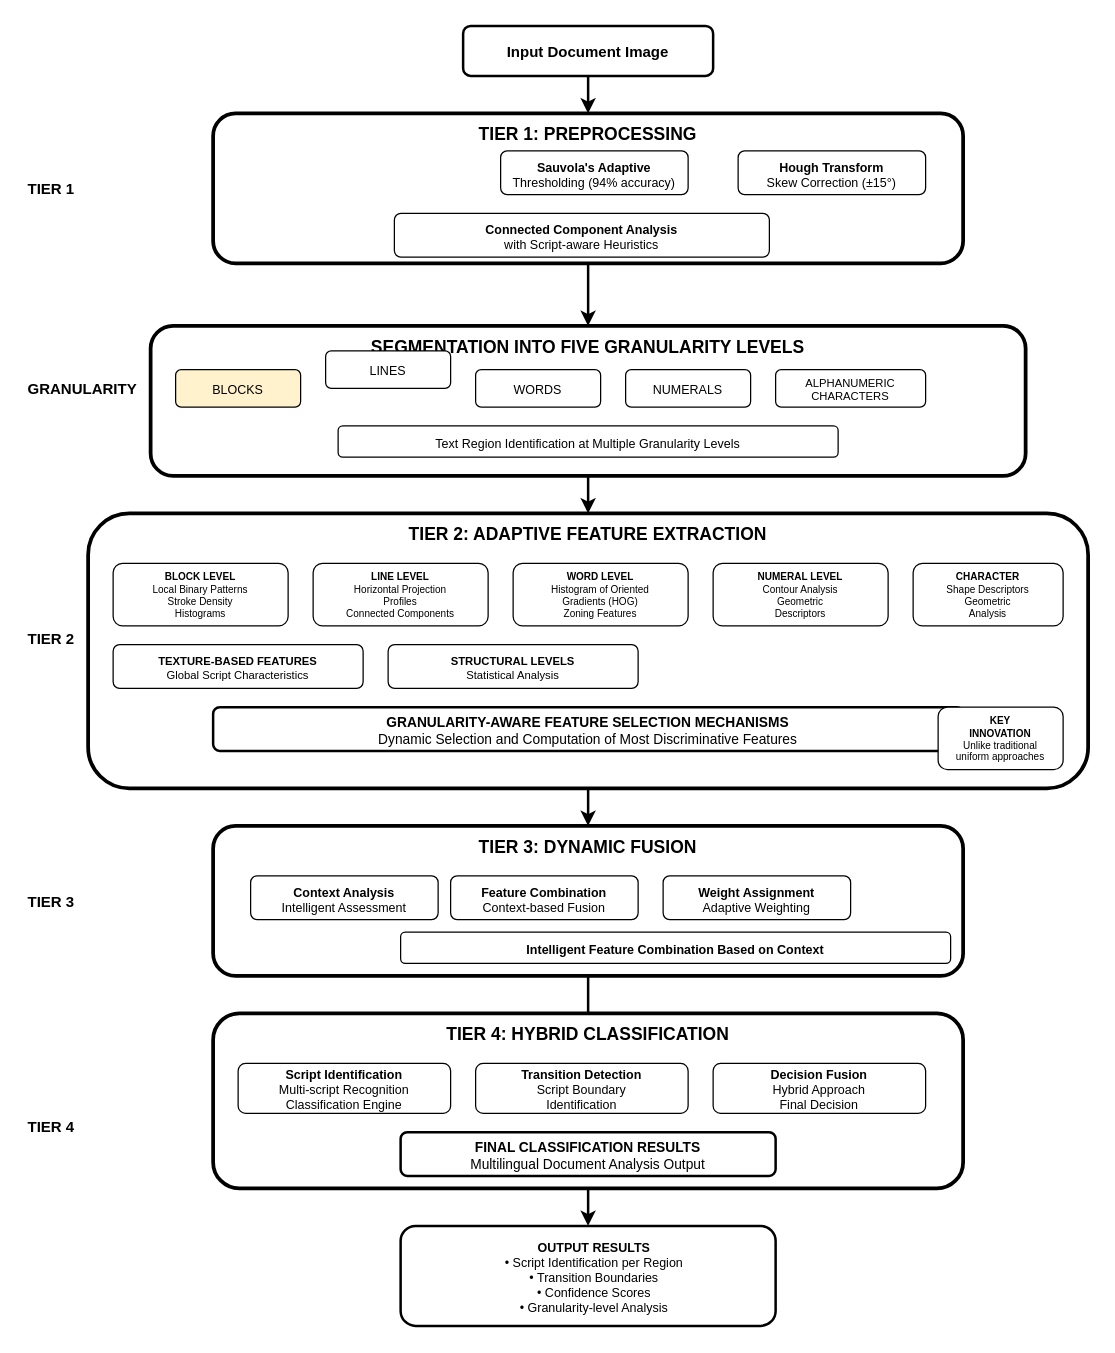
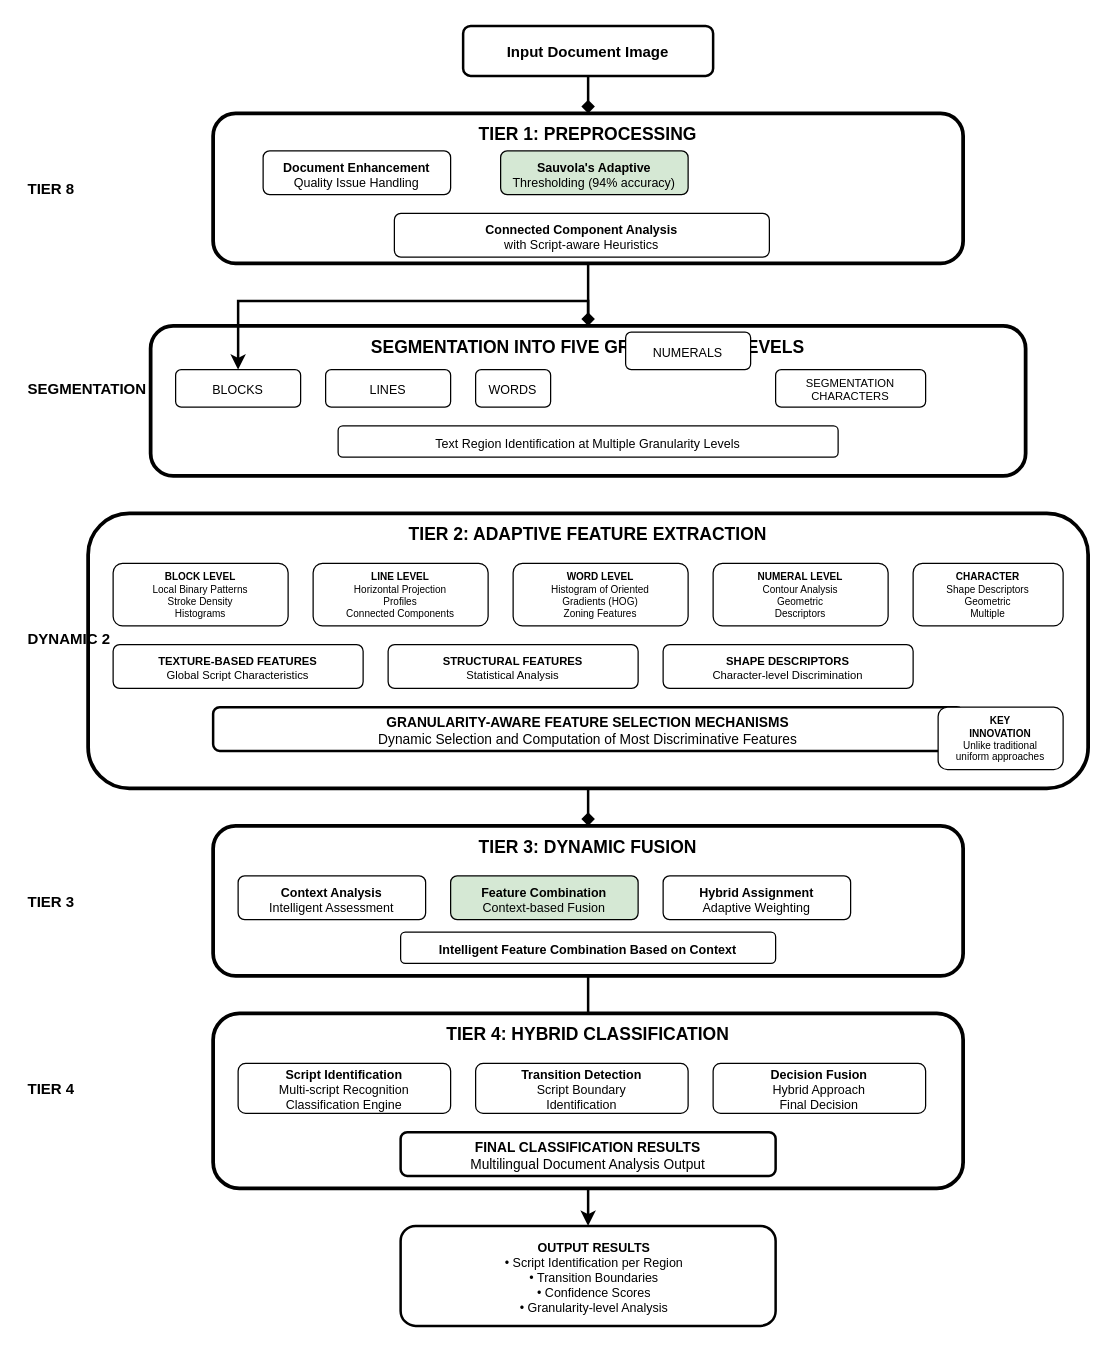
- <mxCell id="3" style="edgeStyle=orthogonalEdgeStyle;rounded=0;orthogonalLoop=1;jettySize=auto;html=1;strokeWidth=2;spacingTop=2;" parent="1" source="2" target="4" edge="1"><mxGeometry relative="1" as="geometry" /></mxCell>
+ <mxCell id="3" style="edgeStyle=orthogonalEdgeStyle;rounded=0;orthogonalLoop=1;jettySize=auto;html=1;strokeWidth=2;spacingTop=2;endArrow=diamond;" parent="1" source="2" target="4" edge="1"><mxGeometry relative="1" as="geometry" /></mxCell>
+ <mxCell id="5" value="&lt;b&gt;Document Enhancement&lt;/b&gt;&lt;br&gt;Quality Issue Handling" style="rounded=1;whiteSpace=wrap;html=1;fontSize=10;spacingTop=2;" parent="1" vertex="1"><mxGeometry x="210" y="120" width="150" height="35" as="geometry" /></mxCell>
- <mxCell id="6" value="&lt;b&gt;Sauvola's Adaptive&lt;/b&gt;&lt;br&gt;Thresholding (94% accuracy)" style="rounded=1;whiteSpace=wrap;html=1;fontSize=10;spacingTop=2;" parent="1" vertex="1"><mxGeometry x="400" y="120" width="150" height="35" as="geometry" /></mxCell>
+ <mxCell id="6" value="&lt;b&gt;Sauvola's Adaptive&lt;/b&gt;&lt;br&gt;Thresholding (94% accuracy)" style="rounded=1;whiteSpace=wrap;html=1;fontSize=10;spacingTop=2;fillColor=#d5e8d4;" parent="1" vertex="1"><mxGeometry x="400" y="120" width="150" height="35" as="geometry" /></mxCell>
- <mxCell id="7" value="&lt;b&gt;Hough Transform&lt;/b&gt;&lt;br&gt;Skew Correction (±15°)" style="rounded=1;whiteSpace=wrap;html=1;fontSize=10;spacingTop=2;" parent="1" vertex="1"><mxGeometry x="590" y="120" width="150" height="35" as="geometry" /></mxCell>
- <mxCell id="43" value="TIER 1" style="text;html=1;strokeColor=none;fillColor=none;align=left;verticalAlign=middle;whiteSpace=wrap;rounded=0;fontSize=12;fontStyle=1;spacingTop=2;" parent="1" vertex="1"><mxGeometry x="20" y="140" width="80" height="20" as="geometry" /></mxCell>
+ <mxCell id="43" value="TIER 8" style="text;html=1;strokeColor=none;fillColor=none;align=left;verticalAlign=middle;whiteSpace=wrap;rounded=0;fontSize=12;fontStyle=1;spacingTop=2;" parent="1" vertex="1"><mxGeometry x="20" y="140" width="80" height="20" as="geometry" /></mxCell>
- <mxCell id="9" style="edgeStyle=orthogonalEdgeStyle;rounded=0;orthogonalLoop=1;jettySize=auto;html=1;strokeWidth=2;spacingTop=2;" parent="1" source="4" target="10" edge="1"><mxGeometry relative="1" as="geometry" /></mxCell>
+ <mxCell id="9" style="edgeStyle=orthogonalEdgeStyle;rounded=0;orthogonalLoop=1;jettySize=auto;html=1;strokeWidth=2;spacingTop=2;endArrow=diamond;" parent="1" source="4" target="10" edge="1"><mxGeometry relative="1" as="geometry" /></mxCell>
- <mxCell id="12" value="LINES" style="rounded=1;whiteSpace=wrap;html=1;fontSize=10;spacingTop=2;" parent="1" vertex="1"><mxGeometry x="260" y="280" width="100" height="30" as="geometry" /></mxCell>
+ <mxCell id="12" value="LINES" style="rounded=1;whiteSpace=wrap;html=1;fontSize=10;spacingTop=2;" parent="1" vertex="1"><mxGeometry x="260" y="295" width="100" height="30" as="geometry" /></mxCell>
- <mxCell id="11" value="BLOCKS" style="rounded=1;whiteSpace=wrap;html=1;fontSize=10;spacingTop=2;fillColor=#fff2cc;" parent="1" vertex="1"><mxGeometry x="140" y="295" width="100" height="30" as="geometry" /></mxCell>
+ <mxCell id="11" value="BLOCKS" style="rounded=1;whiteSpace=wrap;html=1;fontSize=10;spacingTop=2;" parent="1" vertex="1"><mxGeometry x="140" y="295" width="100" height="30" as="geometry" /></mxCell>
- <mxCell id="13" value="WORDS" style="rounded=1;whiteSpace=wrap;html=1;fontSize=10;spacingTop=2;" parent="1" vertex="1"><mxGeometry x="380" y="295" width="100" height="30" as="geometry" /></mxCell>
+ <mxCell id="13" value="WORDS" style="rounded=1;whiteSpace=wrap;html=1;fontSize=10;spacingTop=2;" parent="1" vertex="1"><mxGeometry x="380" y="295" width="60" height="30" as="geometry" /></mxCell>
- <mxCell id="14" value="NUMERALS" style="rounded=1;whiteSpace=wrap;html=1;fontSize=10;spacingTop=2;" parent="1" vertex="1"><mxGeometry x="500" y="295" width="100" height="30" as="geometry" /></mxCell>
+ <mxCell id="14" value="NUMERALS" style="rounded=1;whiteSpace=wrap;html=1;fontSize=10;spacingTop=2;" parent="1" vertex="1"><mxGeometry x="500" y="265" width="100" height="30" as="geometry" /></mxCell>
- <mxCell id="44" value="GRANULARITY" style="text;html=1;strokeColor=none;fillColor=none;align=left;verticalAlign=middle;whiteSpace=wrap;rounded=0;fontSize=12;fontStyle=1;spacingTop=2;" parent="1" vertex="1"><mxGeometry x="20" y="300" width="120" height="20" as="geometry" /></mxCell>
+ <mxCell id="44" value="SEGMENTATION" style="text;html=1;strokeColor=none;fillColor=none;align=left;verticalAlign=middle;whiteSpace=wrap;rounded=0;fontSize=12;fontStyle=1;spacingTop=2;" parent="1" vertex="1"><mxGeometry x="20" y="300" width="120" height="20" as="geometry" /></mxCell>
- <mxCell id="15" value="ALPHANUMERIC&lt;br&gt;CHARACTERS" style="rounded=1;whiteSpace=wrap;html=1;fontSize=9;spacingTop=2;" parent="1" vertex="1"><mxGeometry x="620" y="295" width="120" height="30" as="geometry" /></mxCell>
+ <mxCell id="15" value="SEGMENTATION&lt;br&gt;CHARACTERS" style="rounded=1;whiteSpace=wrap;html=1;fontSize=9;spacingTop=2;" parent="1" vertex="1"><mxGeometry x="620" y="295" width="120" height="30" as="geometry" /></mxCell>
- <mxCell id="17" style="edgeStyle=orthogonalEdgeStyle;rounded=0;orthogonalLoop=1;jettySize=auto;html=1;strokeWidth=2;spacingTop=2;" parent="1" source="10" target="18" edge="1"><mxGeometry relative="1" as="geometry" /></mxCell>
+ <mxCell id="17" style="edgeStyle=orthogonalEdgeStyle;rounded=0;orthogonalLoop=1;jettySize=auto;html=1;strokeWidth=2;spacingTop=2;" parent="1" source="10" target="11" edge="1"><mxGeometry relative="1" as="geometry" /></mxCell>
- <mxCell id="23" value="&lt;b&gt;CHARACTER&lt;/b&gt;&lt;br&gt;Shape Descriptors&lt;br&gt;Geometric&lt;br&gt;Analysis" style="rounded=1;whiteSpace=wrap;html=1;fontSize=8;spacingTop=2;" parent="1" vertex="1"><mxGeometry x="730" y="450" width="120" height="50" as="geometry" /></mxCell>
+ <mxCell id="23" value="&lt;b&gt;CHARACTER&lt;/b&gt;&lt;br&gt;Shape Descriptors&lt;br&gt;Geometric&lt;br&gt;Multiple" style="rounded=1;whiteSpace=wrap;html=1;fontSize=8;spacingTop=2;" parent="1" vertex="1"><mxGeometry x="730" y="450" width="120" height="50" as="geometry" /></mxCell>
- <mxCell id="45" value="TIER 2" style="text;html=1;strokeColor=none;fillColor=none;align=left;verticalAlign=middle;whiteSpace=wrap;rounded=0;fontSize=12;fontStyle=1;spacingTop=2;" parent="1" vertex="1"><mxGeometry x="20" y="500" width="80" height="20" as="geometry" /></mxCell>
+ <mxCell id="45" value="DYNAMIC 2" style="text;html=1;strokeColor=none;fillColor=none;align=left;verticalAlign=middle;whiteSpace=wrap;rounded=0;fontSize=12;fontStyle=1;spacingTop=2;" parent="1" vertex="1"><mxGeometry x="20" y="500" width="80" height="20" as="geometry" /></mxCell>
+ <mxCell id="26" value="&lt;b&gt;SHAPE DESCRIPTORS&lt;/b&gt;&lt;br&gt;Character-level Discrimination" style="rounded=1;whiteSpace=wrap;html=1;fontSize=9;spacingTop=2;" parent="1" vertex="1"><mxGeometry x="530" y="515" width="200" height="35" as="geometry" /></mxCell>
- <mxCell id="25" value="&lt;b&gt;STRUCTURAL LEVELS&lt;/b&gt;&lt;br&gt;Statistical Analysis" style="rounded=1;whiteSpace=wrap;html=1;fontSize=9;spacingTop=2;" parent="1" vertex="1"><mxGeometry x="310" y="515" width="200" height="35" as="geometry" /></mxCell>
+ <mxCell id="25" value="&lt;b&gt;STRUCTURAL FEATURES&lt;/b&gt;&lt;br&gt;Statistical Analysis" style="rounded=1;whiteSpace=wrap;html=1;fontSize=9;spacingTop=2;" parent="1" vertex="1"><mxGeometry x="310" y="515" width="200" height="35" as="geometry" /></mxCell>
- <mxCell id="29" style="edgeStyle=orthogonalEdgeStyle;rounded=0;orthogonalLoop=1;jettySize=auto;html=1;strokeWidth=2;spacingTop=2;" parent="1" source="18" target="30" edge="1"><mxGeometry relative="1" as="geometry" /></mxCell>
+ <mxCell id="29" style="edgeStyle=orthogonalEdgeStyle;rounded=0;orthogonalLoop=1;jettySize=auto;html=1;strokeWidth=2;spacingTop=2;endArrow=diamond;" parent="1" source="18" target="30" edge="1"><mxGeometry relative="1" as="geometry" /></mxCell>
- <mxCell id="31" value="&lt;b&gt;Context Analysis&lt;/b&gt;&lt;br&gt;Intelligent Assessment" style="rounded=1;whiteSpace=wrap;html=1;fontSize=10;spacingTop=2;" parent="1" vertex="1"><mxGeometry x="200" y="700" width="150" height="35" as="geometry" /></mxCell>
+ <mxCell id="31" value="&lt;b&gt;Context Analysis&lt;/b&gt;&lt;br&gt;Intelligent Assessment" style="rounded=1;whiteSpace=wrap;html=1;fontSize=10;spacingTop=2;" parent="1" vertex="1"><mxGeometry x="190" y="700" width="150" height="35" as="geometry" /></mxCell>
- <mxCell id="32" value="&lt;b&gt;Feature Combination&lt;/b&gt;&lt;br&gt;Context-based Fusion" style="rounded=1;whiteSpace=wrap;html=1;fontSize=10;spacingTop=2;" parent="1" vertex="1"><mxGeometry x="360" y="700" width="150" height="35" as="geometry" /></mxCell>
+ <mxCell id="32" value="&lt;b&gt;Feature Combination&lt;/b&gt;&lt;br&gt;Context-based Fusion" style="rounded=1;whiteSpace=wrap;html=1;fontSize=10;spacingTop=2;fillColor=#d5e8d4;" parent="1" vertex="1"><mxGeometry x="360" y="700" width="150" height="35" as="geometry" /></mxCell>
- <mxCell id="33" value="&lt;b&gt;Weight Assignment&lt;/b&gt;&lt;br&gt;Adaptive Weighting" style="rounded=1;whiteSpace=wrap;html=1;fontSize=10;spacingTop=2;" parent="1" vertex="1"><mxGeometry x="530" y="700" width="150" height="35" as="geometry" /></mxCell>
+ <mxCell id="33" value="&lt;b&gt;Hybrid Assignment&lt;/b&gt;&lt;br&gt;Adaptive Weighting" style="rounded=1;whiteSpace=wrap;html=1;fontSize=10;spacingTop=2;" parent="1" vertex="1"><mxGeometry x="530" y="700" width="150" height="35" as="geometry" /></mxCell>
- <mxCell id="34" value="&lt;b&gt;Intelligent Feature Combination Based on Context&lt;/b&gt;" style="rounded=1;whiteSpace=wrap;html=1;fontSize=10;spacingTop=2;" parent="1" vertex="1"><mxGeometry x="320" y="745" width="440" height="25" as="geometry" /></mxCell>
+ <mxCell id="34" value="&lt;b&gt;Intelligent Feature Combination Based on Context&lt;/b&gt;" style="rounded=1;whiteSpace=wrap;html=1;fontSize=10;spacingTop=2;" parent="1" vertex="1"><mxGeometry x="320" y="745" width="300" height="25" as="geometry" /></mxCell>
- <mxCell id="47" value="TIER 4" style="text;html=1;strokeColor=none;fillColor=none;align=left;verticalAlign=middle;whiteSpace=wrap;rounded=0;fontSize=12;fontStyle=1;spacingTop=2;" parent="1" vertex="1"><mxGeometry x="20" y="890" width="80" height="20" as="geometry" /></mxCell>
+ <mxCell id="47" value="TIER 4" style="text;html=1;strokeColor=none;fillColor=none;align=left;verticalAlign=middle;whiteSpace=wrap;rounded=0;fontSize=12;fontStyle=1;spacingTop=2;" parent="1" vertex="1"><mxGeometry x="20" y="860" width="80" height="20" as="geometry" /></mxCell>
